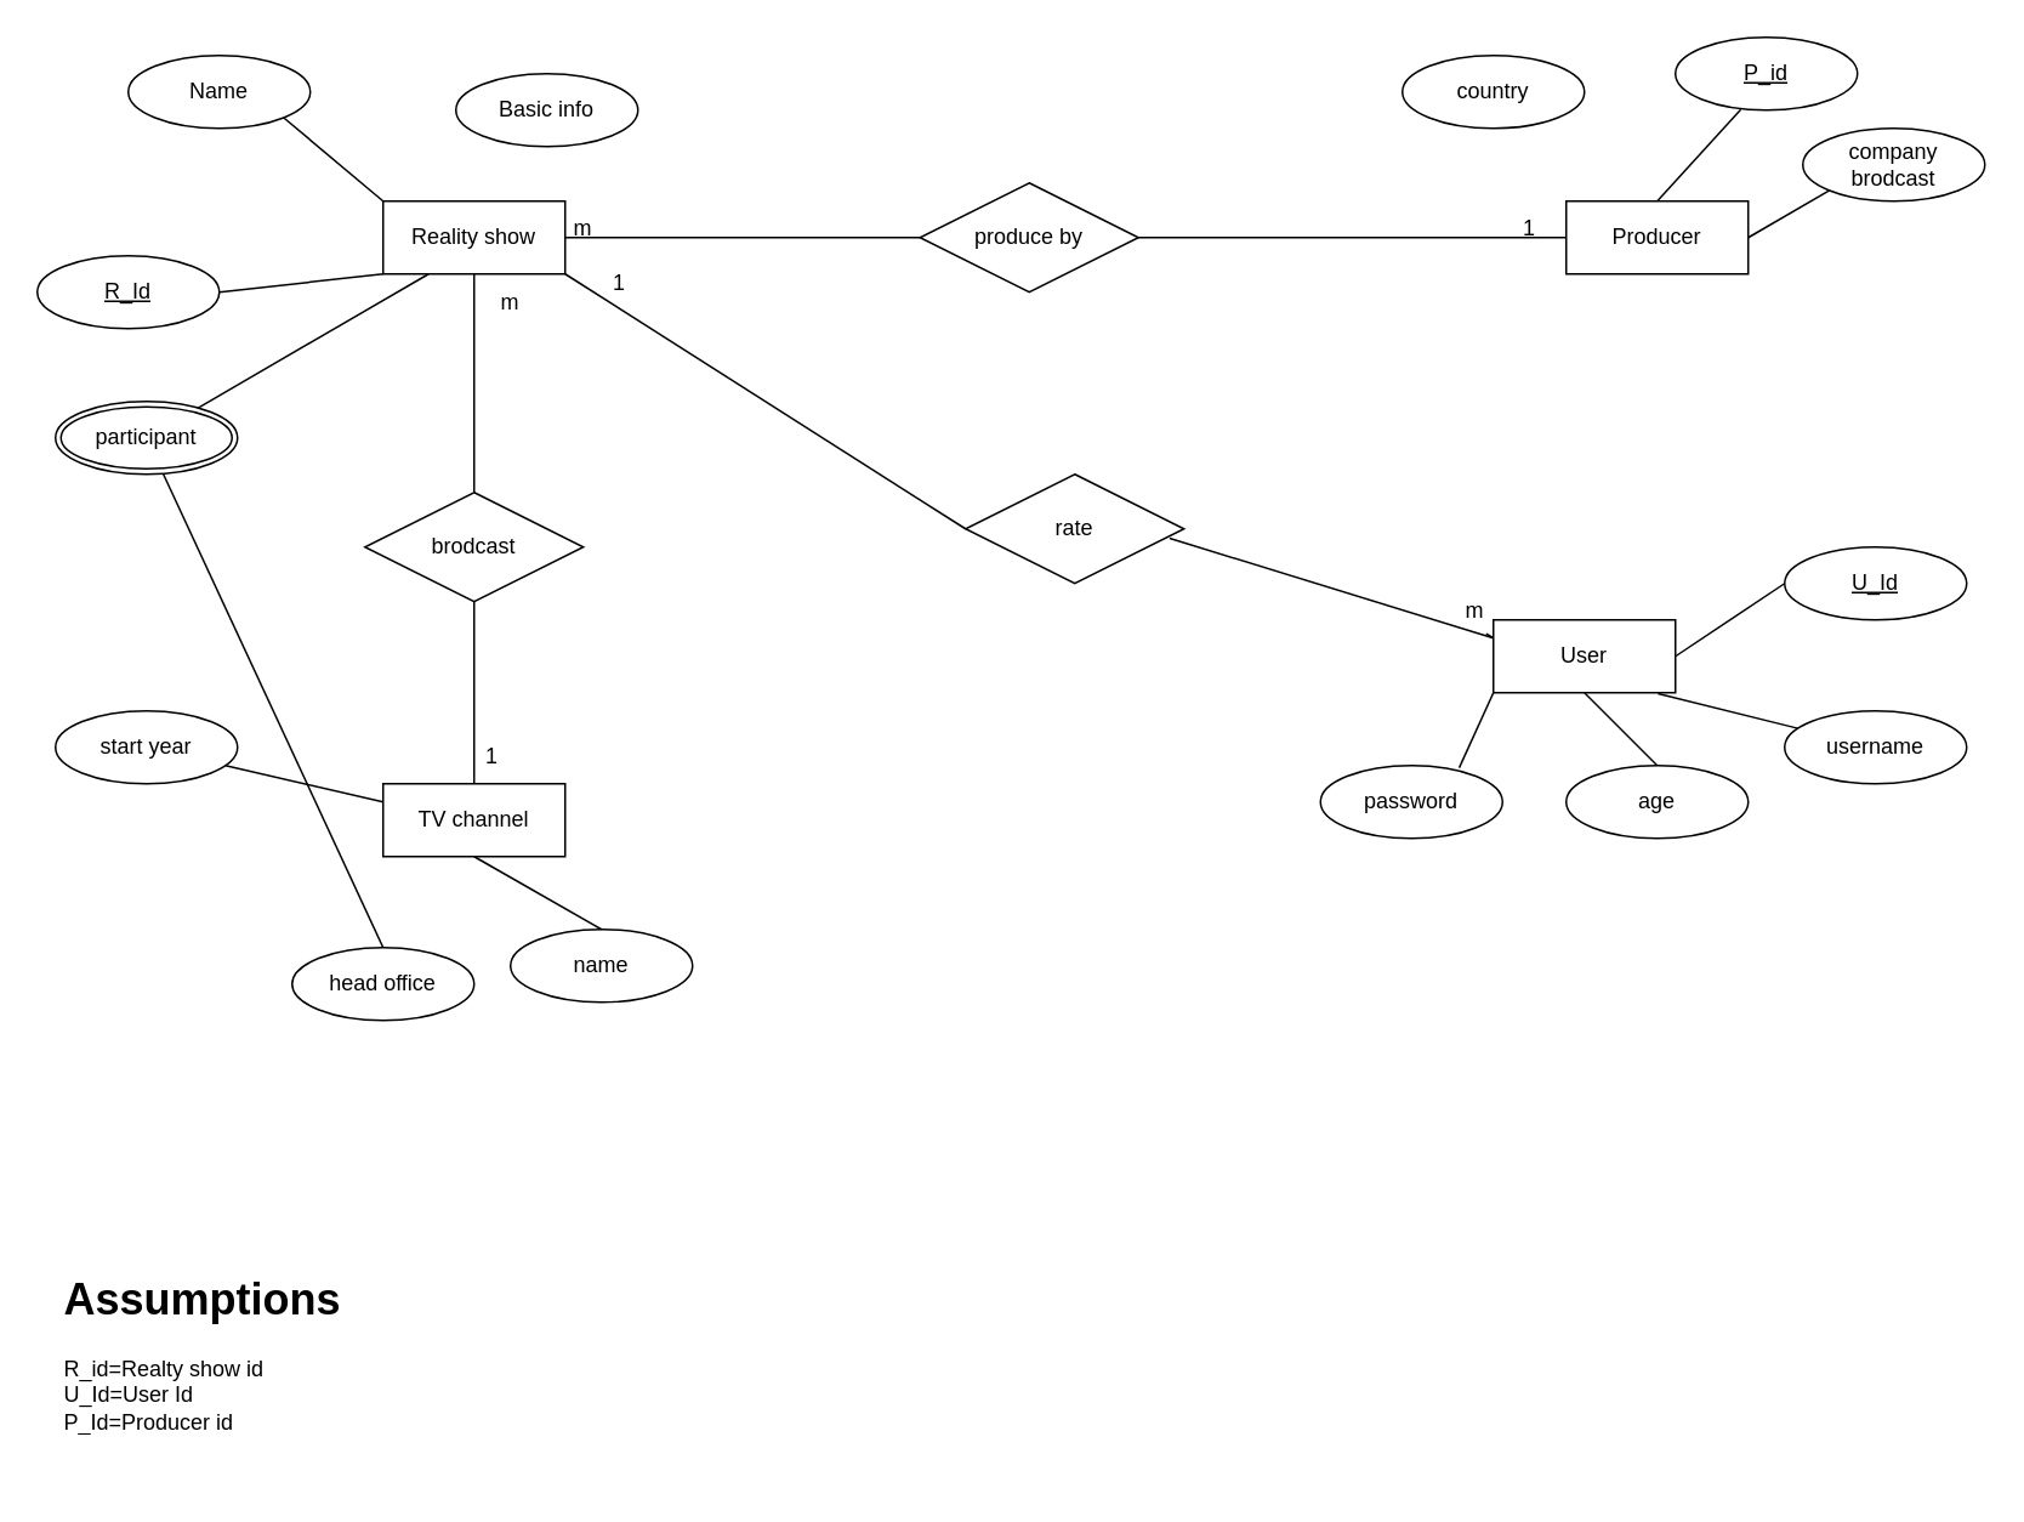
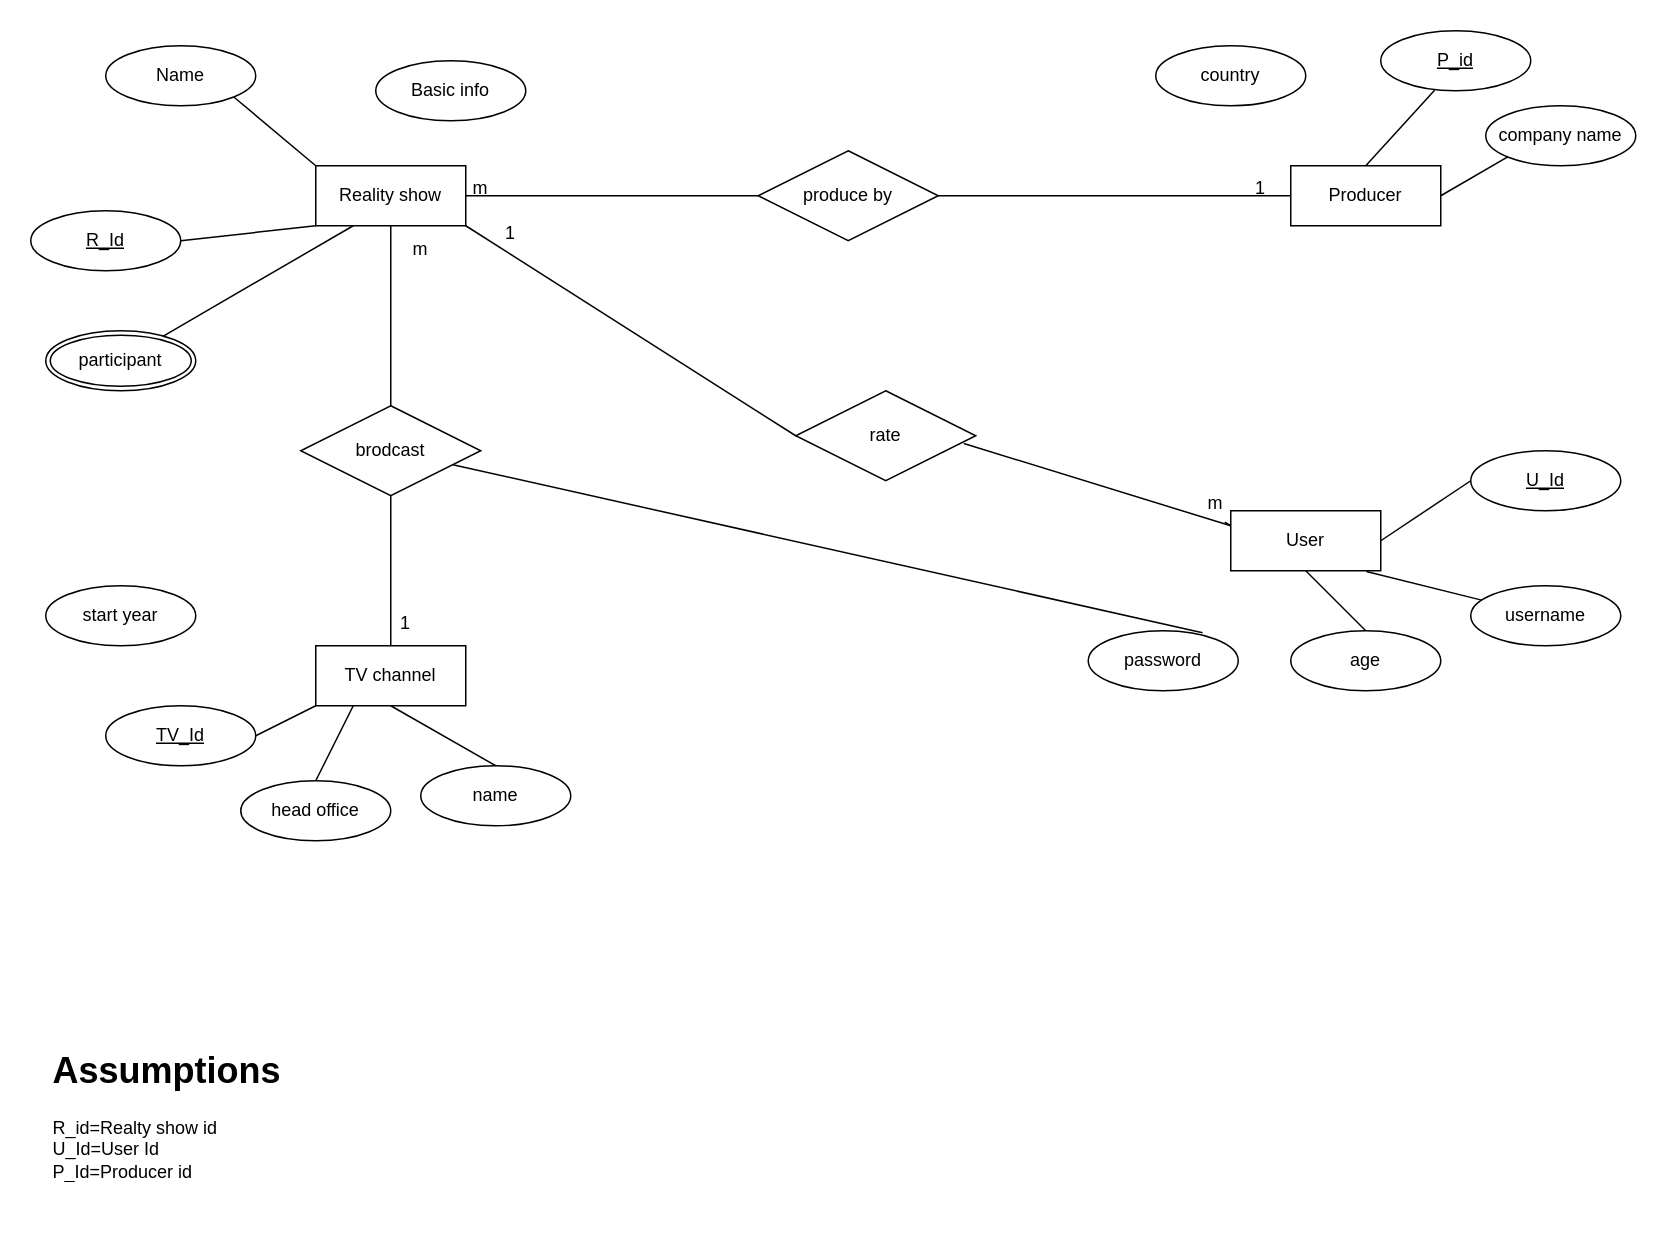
- <mxCell id="14" value="company brodcast" style="ellipse;whiteSpace=wrap;html=1;align=center;" vertex="1" parent="1"><mxGeometry x="990" y="70" width="100" height="40" as="geometry" /></mxCell>
+ <mxCell id="14" value="company name" style="ellipse;whiteSpace=wrap;html=1;align=center;" vertex="1" parent="1"><mxGeometry x="990" y="70" width="100" height="40" as="geometry" /></mxCell>
- <mxCell id="41" value="" style="endArrow=none;html=1;rounded=0;exitX=0.5;exitY=0;exitDx=0;exitDy=0;" edge="1" parent="1" source="40" target="30"><mxGeometry width="50" height="50" relative="1" as="geometry"><mxPoint x="540" y="250" as="sourcePoint" /><mxPoint x="590" y="200" as="targetPoint" /></mxGeometry></mxCell>
+ <mxCell id="41" value="" style="endArrow=none;html=1;rounded=0;exitX=0.5;exitY=0;exitDx=0;exitDy=0;entryX=0.25;entryY=1;entryDx=0;entryDy=0;" edge="1" parent="1" source="40" target="15"><mxGeometry width="50" height="50" relative="1" as="geometry"><mxPoint x="540" y="250" as="sourcePoint" /><mxPoint x="590" y="200" as="targetPoint" /></mxGeometry></mxCell>
- <mxCell id="32" value="" style="endArrow=none;html=1;rounded=0;entryX=0;entryY=1;entryDx=0;entryDy=0;exitX=0.762;exitY=0.032;exitDx=0;exitDy=0;exitPerimeter=0;" edge="1" parent="1" source="22" target="2"><mxGeometry width="50" height="50" relative="1" as="geometry"><mxPoint x="430" y="330" as="sourcePoint" /><mxPoint x="480" y="280" as="targetPoint" /></mxGeometry></mxCell>
+ <mxCell id="32" value="" style="endArrow=none;html=1;rounded=0;exitX=0.762;exitY=0.032;exitDx=0;exitDy=0;exitPerimeter=0;" edge="1" parent="1" source="22" target="36"><mxGeometry width="50" height="50" relative="1" as="geometry"><mxPoint x="430" y="330" as="sourcePoint" /><mxPoint x="480" y="280" as="targetPoint" /></mxGeometry></mxCell>
- <mxCell id="42" value="" style="endArrow=none;html=1;rounded=0;entryX=0;entryY=0.25;entryDx=0;entryDy=0;" edge="1" parent="1" source="39" target="15"><mxGeometry width="50" height="50" relative="1" as="geometry"><mxPoint x="540" y="250" as="sourcePoint" /><mxPoint x="590" y="200" as="targetPoint" /></mxGeometry></mxCell>
+ <mxCell id="16" value="" style="endArrow=none;html=1;rounded=0;exitX=1;exitY=0.5;exitDx=0;exitDy=0;entryX=0;entryY=1;entryDx=0;entryDy=0;" edge="1" parent="1" source="10" target="15"><mxGeometry width="50" height="50" relative="1" as="geometry"><mxPoint x="430" y="330" as="sourcePoint" /><mxPoint x="480" y="280" as="targetPoint" /></mxGeometry></mxCell>
+ <mxCell id="10" value="TV_Id" style="ellipse;whiteSpace=wrap;html=1;align=center;fontStyle=4;" vertex="1" parent="1"><mxGeometry x="70" y="470" width="100" height="40" as="geometry" /></mxCell>
